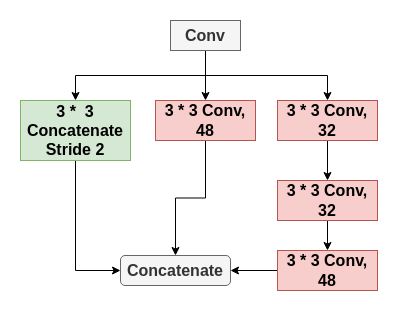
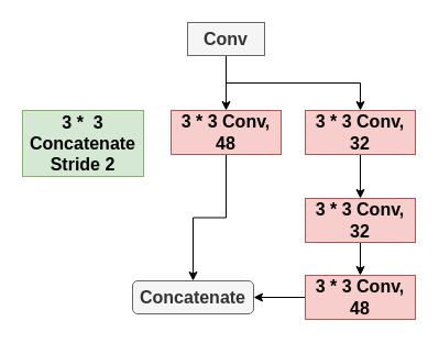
- <mxCell id="2" style="edgeStyle=orthogonalEdgeStyle;rounded=0;orthogonalLoop=1;jettySize=auto;html=1;exitX=0.5;exitY=1;exitDx=0;exitDy=0;entryX=0.5;entryY=0;entryDx=0;entryDy=0;" edge="1" parent="1" source="5" target="7"><mxGeometry relative="1" as="geometry" /></mxCell>
- <mxCell id="6" style="edgeStyle=orthogonalEdgeStyle;rounded=0;orthogonalLoop=1;jettySize=auto;html=1;exitX=0.5;exitY=1;exitDx=0;exitDy=0;entryX=0;entryY=0.5;entryDx=0;entryDy=0;" edge="1" parent="1" source="7" target="16"><mxGeometry relative="1" as="geometry" /></mxCell>
